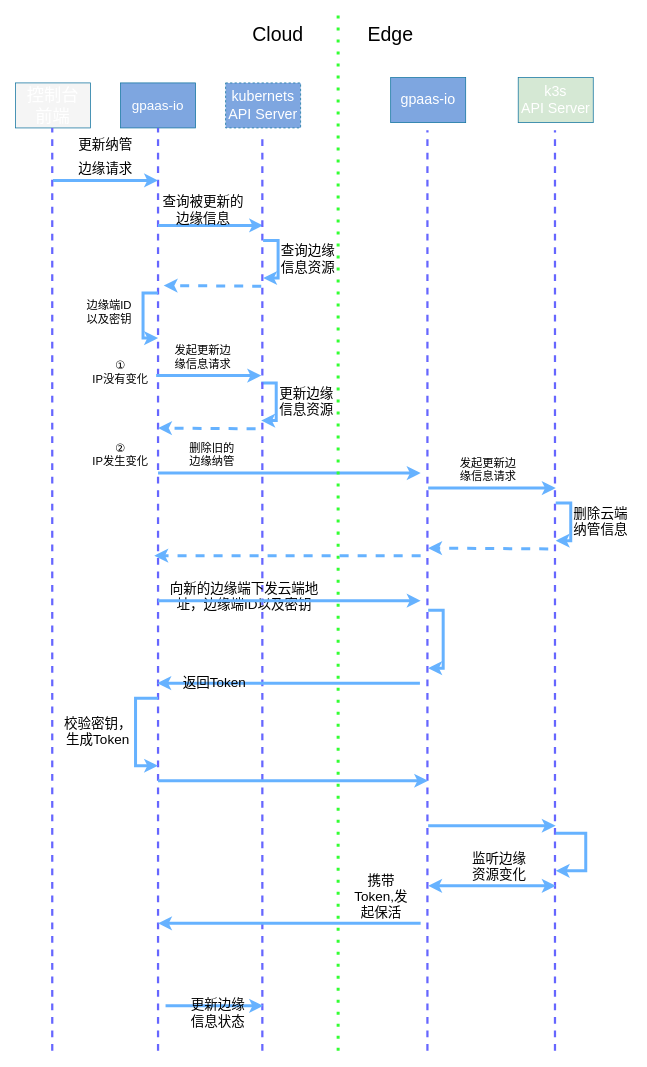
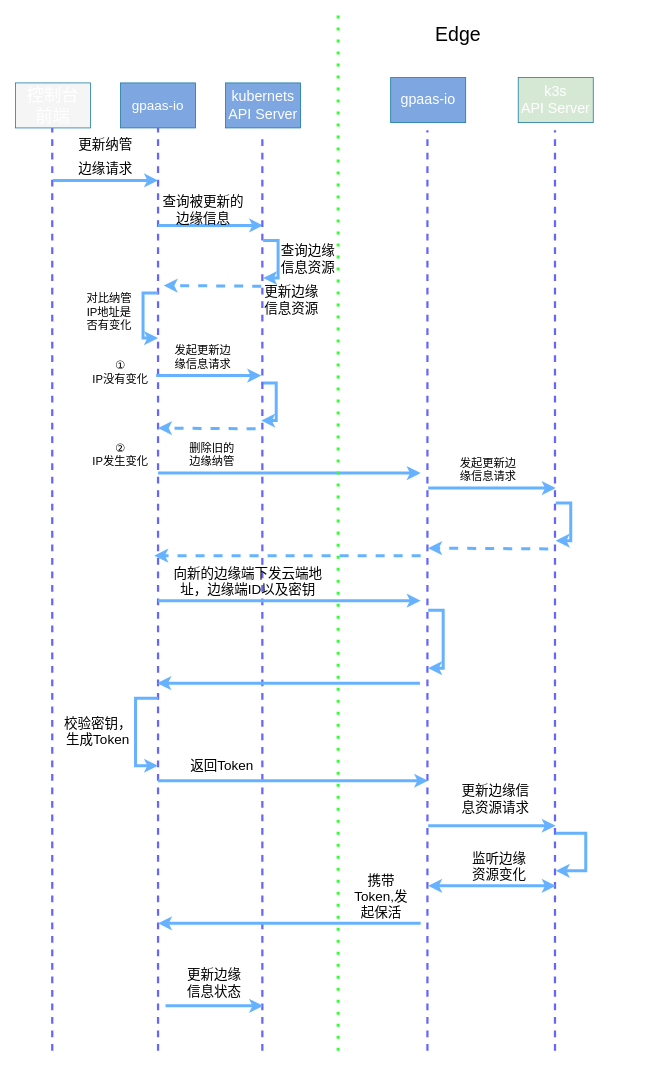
- <mxCell id="23" value="&lt;font style=&quot;font-size: 26px;&quot;&gt;Cloud&lt;/font&gt;" style="text;html=1;strokeColor=none;fillColor=none;align=center;verticalAlign=middle;whiteSpace=wrap;rounded=0;" vertex="1" parent="2"><mxGeometry x="40" y="10" width="60" height="30" as="geometry" /></mxCell>
- <mxCell id="34" value="&lt;span style=&quot;font-size: 26px;&quot;&gt;Edge&lt;/span&gt;" style="text;html=1;strokeColor=none;fillColor=none;align=center;verticalAlign=middle;whiteSpace=wrap;rounded=0;" vertex="1" parent="1"><mxGeometry x="490" y="30" width="60" height="30" as="geometry" /></mxCell>
+ <mxCell id="34" value="&lt;span style=&quot;font-size: 26px;&quot;&gt;Edge&lt;/span&gt;" style="text;html=1;strokeColor=none;fillColor=none;align=center;verticalAlign=middle;whiteSpace=wrap;rounded=0;" vertex="1" parent="1"><mxGeometry x="580" y="30" width="60" height="30" as="geometry" /></mxCell>
- <mxCell id="18" value="&lt;font style=&quot;font-size: 19px&quot; color=&quot;#ffffff&quot;&gt;kubernets&lt;br&gt;API Server&lt;br&gt;&lt;/font&gt;" style="rounded=0;whiteSpace=wrap;html=1;fillColor=#7EA6E0;strokeColor=#10739e;dashed=1;" vertex="1" parent="2"><mxGeometry y="90" width="100" height="60" as="geometry" /></mxCell>
+ <mxCell id="18" value="&lt;font style=&quot;font-size: 19px&quot; color=&quot;#ffffff&quot;&gt;kubernets&lt;br&gt;API Server&lt;br&gt;&lt;/font&gt;" style="rounded=0;whiteSpace=wrap;html=1;fillColor=#7EA6E0;strokeColor=#10739e;" vertex="1" parent="2"><mxGeometry y="90" width="100" height="60" as="geometry" /></mxCell>
- <mxCell id="39" value="边缘端ID以及密钥" style="text;html=1;strokeColor=none;fillColor=none;align=center;verticalAlign=middle;whiteSpace=wrap;rounded=0;fontSize=15;" vertex="1" parent="1"><mxGeometry x="110" y="400" width="70" height="30" as="geometry" /></mxCell>
+ <mxCell id="39" value="对比纳管IP地址是否有变化" style="text;html=1;strokeColor=none;fillColor=none;align=center;verticalAlign=middle;whiteSpace=wrap;rounded=0;fontSize=15;" vertex="1" parent="1"><mxGeometry x="110" y="400" width="70" height="30" as="geometry" /></mxCell>
- <mxCell id="13" value="更新边缘信息资源" style="text;html=1;strokeColor=none;fillColor=none;align=center;verticalAlign=middle;whiteSpace=wrap;rounded=0;fontFamily=Helvetica;fontSize=18;fontColor=default;" vertex="1" parent="3"><mxGeometry x="207.5" y="410" width="80" height="30" as="geometry" /></mxCell>
+ <mxCell id="13" value="更新边缘信息资源" style="text;html=1;strokeColor=none;fillColor=none;align=center;verticalAlign=middle;whiteSpace=wrap;rounded=0;fontFamily=Helvetica;fontSize=18;fontColor=default;" vertex="1" parent="3"><mxGeometry x="187.5" y="275" width="80" height="30" as="geometry" /></mxCell>
- <mxCell id="58" value="删除云端纳管信息" style="text;html=1;strokeColor=none;fillColor=none;align=center;verticalAlign=middle;whiteSpace=wrap;rounded=0;fontFamily=Helvetica;fontSize=18;fontColor=default;" vertex="1" parent="1"><mxGeometry x="760" y="680" width="80" height="30" as="geometry" /></mxCell>
- <mxCell id="40" value="向新的边缘端下发云端地址，边缘端ID以及密钥" style="text;html=1;strokeColor=none;fillColor=none;align=center;verticalAlign=middle;whiteSpace=wrap;rounded=0;fontFamily=Helvetica;fontSize=18;fontColor=default;" vertex="1" parent="1"><mxGeometry x="225" y="780" width="200" height="30" as="geometry" /></mxCell>
+ <mxCell id="40" value="向新的边缘端下发云端地址，边缘端ID以及密钥" style="text;html=1;strokeColor=none;fillColor=none;align=center;verticalAlign=middle;whiteSpace=wrap;rounded=0;fontFamily=Helvetica;fontSize=18;fontColor=default;" vertex="1" parent="1"><mxGeometry x="230" y="760" width="200" height="30" as="geometry" /></mxCell>
- <mxCell id="42" value="返回Token" style="text;html=1;strokeColor=none;fillColor=none;align=center;verticalAlign=middle;whiteSpace=wrap;rounded=0;fontSize=18;" vertex="1" parent="1"><mxGeometry x="232.5" y="890" width="105" height="40" as="geometry" /></mxCell>
+ <mxCell id="42" value="返回Token" style="text;html=1;strokeColor=none;fillColor=none;align=center;verticalAlign=middle;whiteSpace=wrap;rounded=0;fontSize=18;" vertex="1" parent="1"><mxGeometry x="242.5" y="1000" width="105" height="40" as="geometry" /></mxCell>
+ <mxCell id="48" value="更新边缘信息资源请求" style="text;html=1;strokeColor=none;fillColor=none;align=center;verticalAlign=middle;whiteSpace=wrap;rounded=0;fontFamily=Helvetica;fontSize=18;fontColor=default;" vertex="1" parent="1"><mxGeometry x="610" y="1050" width="100" height="30" as="geometry" /></mxCell>
- <mxCell id="54" value="更新边缘信息状态" style="text;html=1;strokeColor=none;fillColor=none;align=center;verticalAlign=middle;whiteSpace=wrap;rounded=0;fontFamily=Helvetica;fontSize=18;fontColor=default;" vertex="1" parent="1"><mxGeometry x="245" y="1335" width="90" height="30" as="geometry" /></mxCell>
+ <mxCell id="54" value="更新边缘信息状态" style="text;html=1;strokeColor=none;fillColor=none;align=center;verticalAlign=middle;whiteSpace=wrap;rounded=0;fontFamily=Helvetica;fontSize=18;fontColor=default;" vertex="1" parent="1"><mxGeometry x="240" y="1295" width="90" height="30" as="geometry" /></mxCell>
